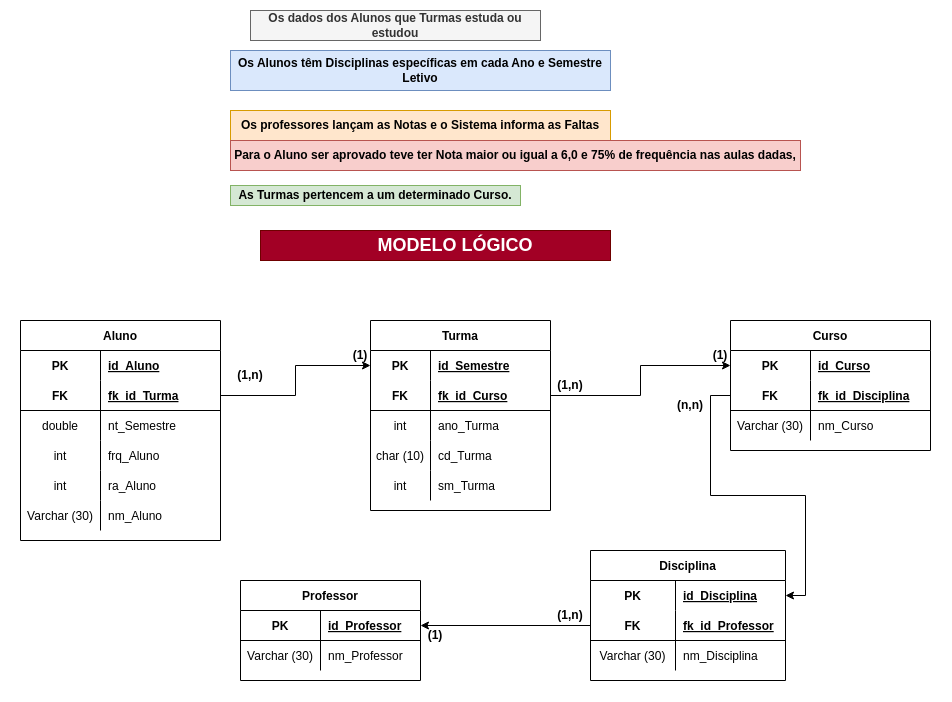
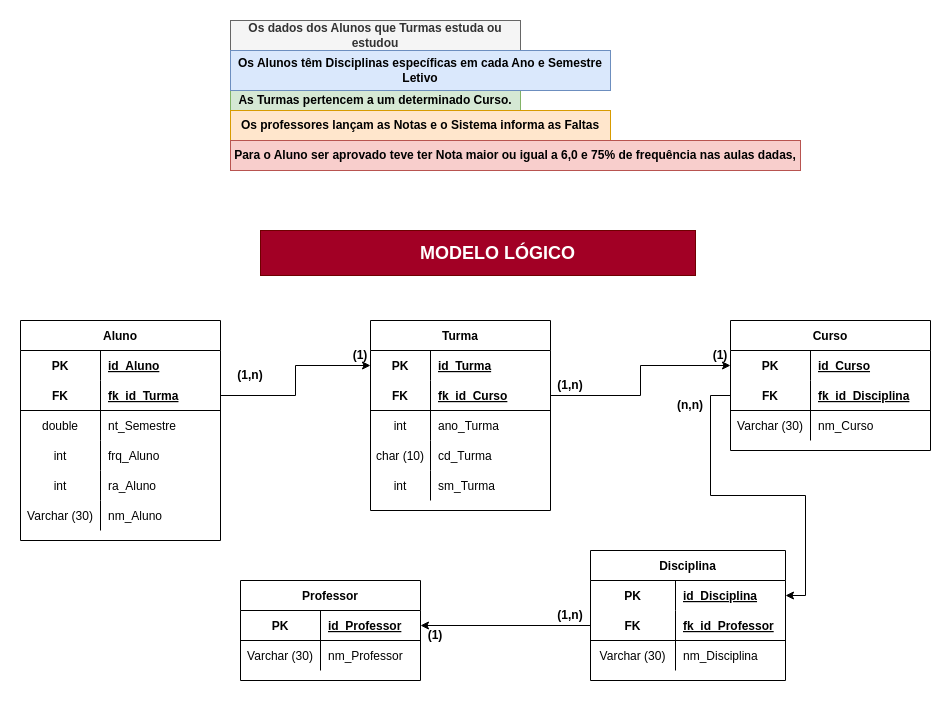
- <mxCell id="75" value="Os dados dos Alunos que Turmas estuda ou estudou" style="text;html=1;align=center;verticalAlign=middle;whiteSpace=wrap;rounded=0;fontStyle=1;fillColor=#f5f5f5;fontColor=#333333;strokeColor=#666666;" vertex="1" parent="1"><mxGeometry x="250" y="10" width="290" height="30" as="geometry" /></mxCell>
+ <mxCell id="75" value="Os dados dos Alunos que Turmas estuda ou estudou" style="text;html=1;align=center;verticalAlign=middle;whiteSpace=wrap;rounded=0;fontStyle=1;fillColor=#f5f5f5;fontColor=#333333;strokeColor=#666666;" vertex="1" parent="1"><mxGeometry x="230" y="20" width="290" height="30" as="geometry" /></mxCell>
- <mxCell id="76" value="As Turmas pertencem a um determinado Curso." style="text;html=1;strokeColor=#82b366;fillColor=#d5e8d4;align=center;verticalAlign=middle;whiteSpace=wrap;rounded=0;fontStyle=1" vertex="1" parent="1"><mxGeometry x="230" y="185" width="290" height="20" as="geometry" /></mxCell>
+ <mxCell id="76" value="As Turmas pertencem a um determinado Curso." style="text;html=1;strokeColor=#82b366;fillColor=#d5e8d4;align=center;verticalAlign=middle;whiteSpace=wrap;rounded=0;fontStyle=1" vertex="1" parent="1"><mxGeometry x="230" y="90" width="290" height="20" as="geometry" /></mxCell>
- <mxCell id="80" value="&lt;blockquote style=&quot;margin: 0px 0px 0px 40px; border: none; padding: 0px; font-size: 18px;&quot;&gt;MODELO LÓGICO&lt;/blockquote&gt;" style="text;html=1;strokeColor=#6F0000;fillColor=#a20025;align=center;verticalAlign=middle;whiteSpace=wrap;rounded=0;fontColor=#ffffff;fontStyle=1;fontSize=18;" vertex="1" parent="1"><mxGeometry x="260" y="230" width="350" height="30" as="geometry" /></mxCell>
+ <mxCell id="80" value="&lt;blockquote style=&quot;margin: 0px 0px 0px 40px; border: none; padding: 0px; font-size: 18px;&quot;&gt;MODELO LÓGICO&lt;/blockquote&gt;" style="text;html=1;strokeColor=#6F0000;fillColor=#a20025;align=center;verticalAlign=middle;whiteSpace=wrap;rounded=0;fontColor=#ffffff;fontStyle=1;fontSize=18;" vertex="1" parent="1"><mxGeometry x="260" y="230" width="435" height="45" as="geometry" /></mxCell>
- <mxCell id="24" value="id_Semestre" style="shape=partialRectangle;connectable=0;fillColor=none;top=0;left=0;bottom=0;right=0;align=left;spacingLeft=6;fontStyle=5;overflow=hidden;" vertex="1" parent="22"><mxGeometry x="60" width="120" height="30" as="geometry"><mxRectangle width="120" height="30" as="alternateBounds" /></mxGeometry></mxCell>
+ <mxCell id="24" value="id_Turma" style="shape=partialRectangle;connectable=0;fillColor=none;top=0;left=0;bottom=0;right=0;align=left;spacingLeft=6;fontStyle=5;overflow=hidden;" vertex="1" parent="22"><mxGeometry x="60" width="120" height="30" as="geometry"><mxRectangle width="120" height="30" as="alternateBounds" /></mxGeometry></mxCell>
